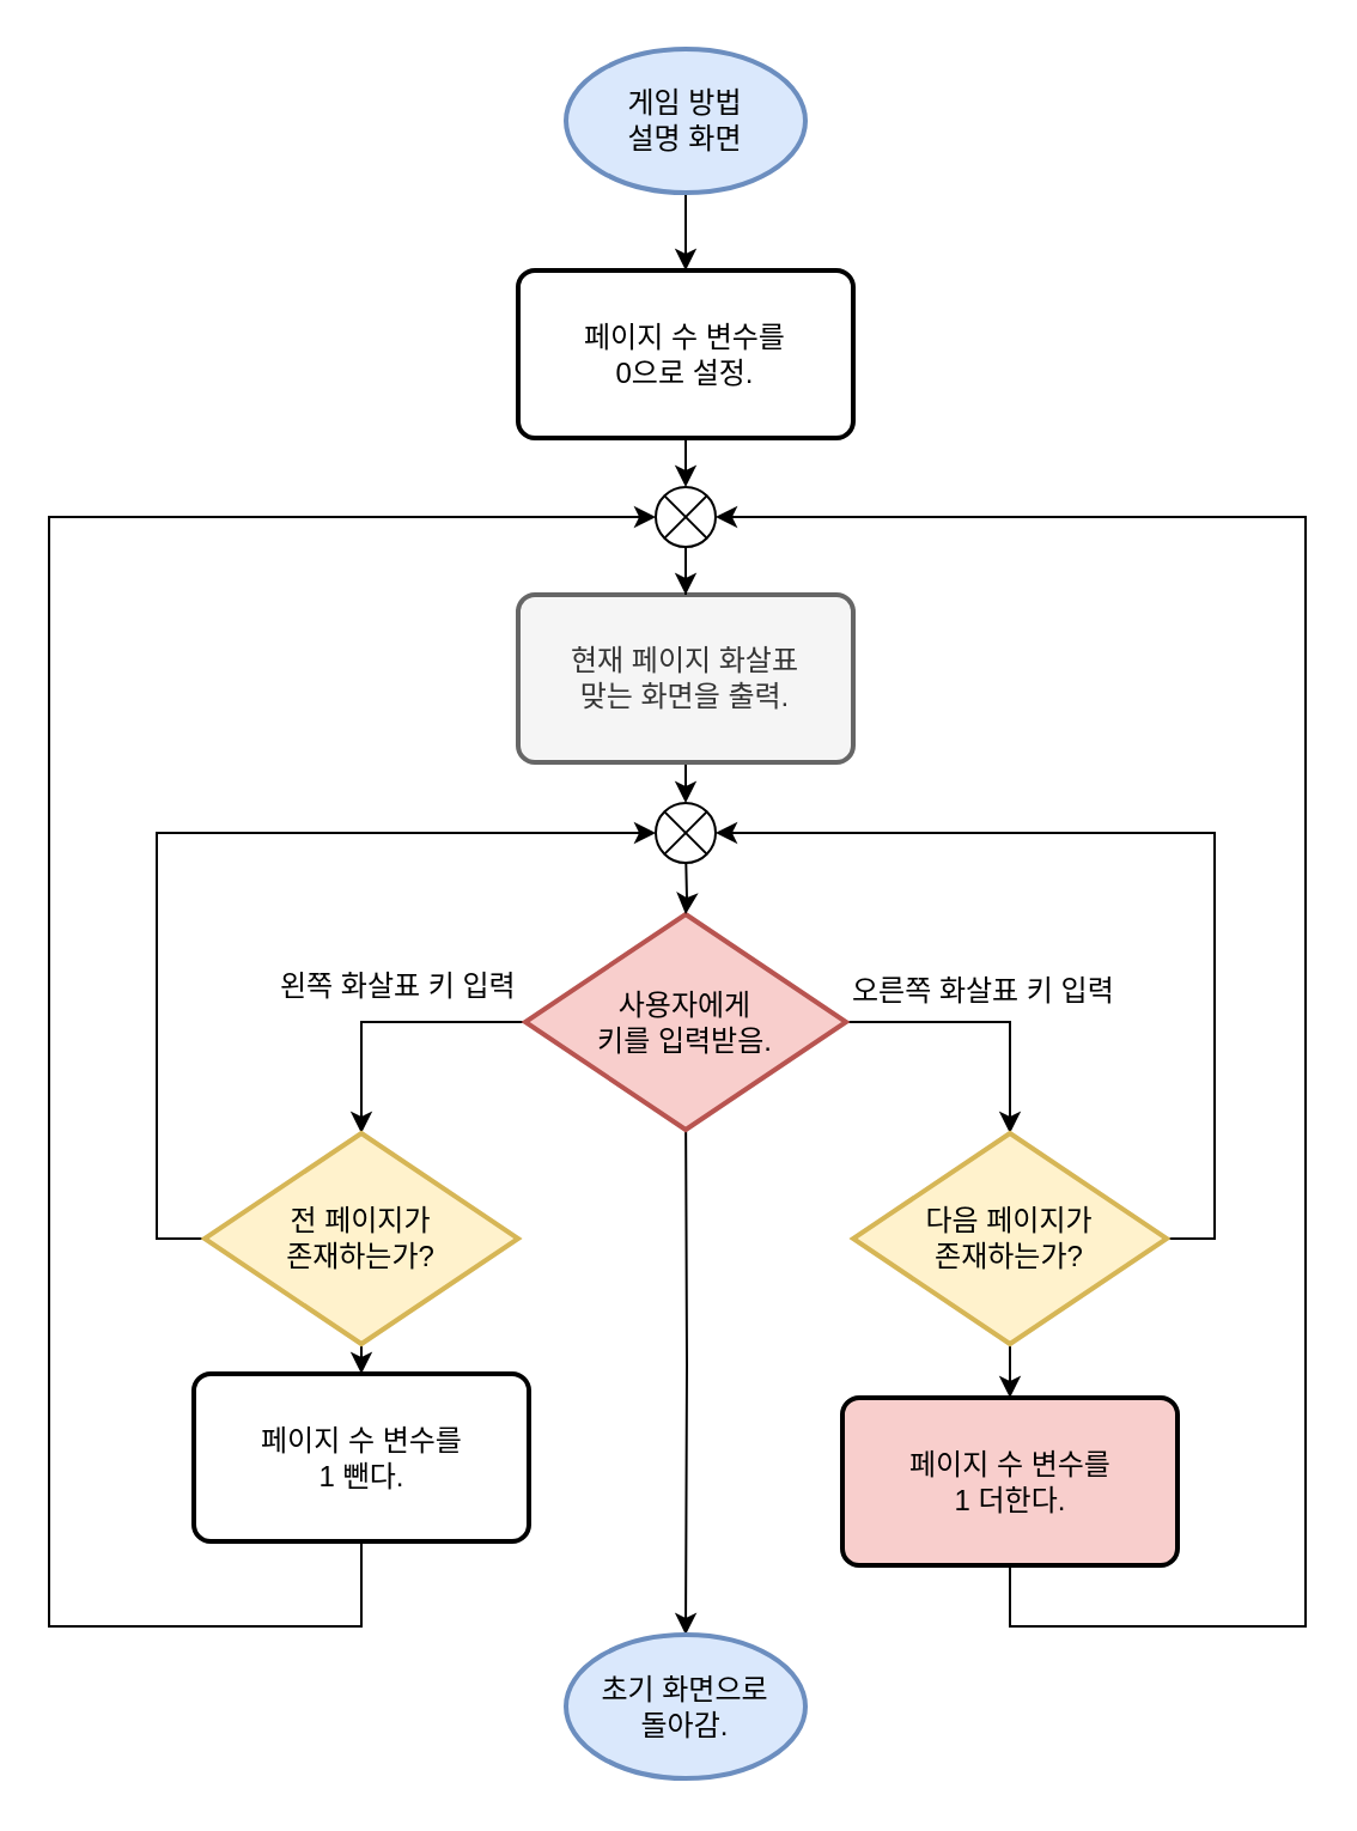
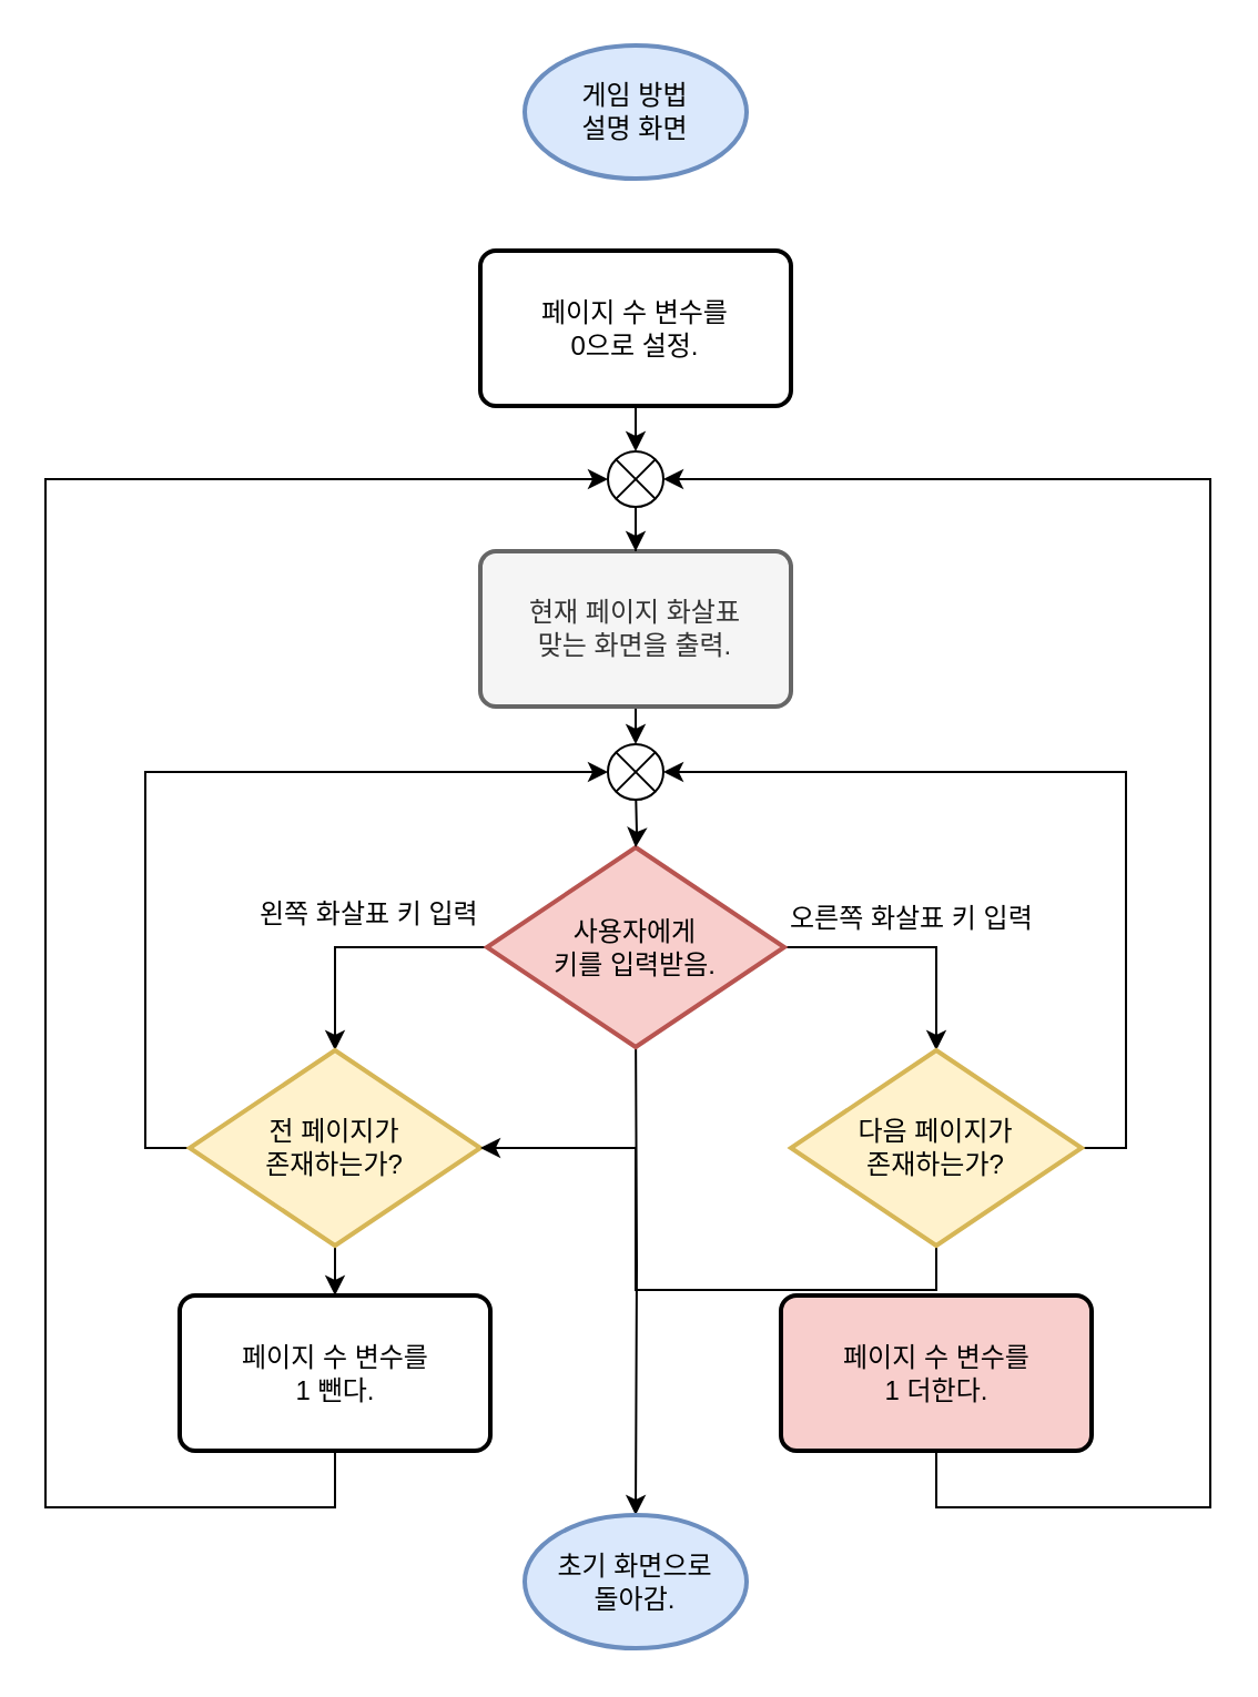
- <mxCell id="2" style="edgeStyle=orthogonalEdgeStyle;rounded=0;orthogonalLoop=1;jettySize=auto;html=1;exitX=0.5;exitY=1;exitDx=0;exitDy=0;exitPerimeter=0;" edge="1" parent="1" source="3" target="13"><mxGeometry relative="1" as="geometry" /></mxCell>
- <mxCell id="16" style="edgeStyle=orthogonalEdgeStyle;rounded=0;orthogonalLoop=1;jettySize=auto;html=1;exitX=0.5;exitY=1;exitDx=0;exitDy=0;exitPerimeter=0;entryX=0.5;entryY=0;entryDx=0;entryDy=0;" edge="1" parent="1" source="18" target="22"><mxGeometry relative="1" as="geometry" /></mxCell>
+ <mxCell id="16" style="edgeStyle=orthogonalEdgeStyle;rounded=0;orthogonalLoop=1;jettySize=auto;html=1;exitX=0.5;exitY=1;exitDx=0;exitDy=0;exitPerimeter=0;" edge="1" parent="1" source="18" target="10"><mxGeometry relative="1" as="geometry" /></mxCell>
- <mxCell id="20" value="페이지 수 변수를&lt;br&gt;1 뺀다." style="rounded=1;whiteSpace=wrap;html=1;absoluteArcSize=1;arcSize=14;strokeWidth=2;" vertex="1" parent="1"><mxGeometry x="80.5" y="573.5" width="140" height="70" as="geometry" /></mxCell>
+ <mxCell id="20" value="페이지 수 변수를&lt;br&gt;1 뺀다." style="rounded=1;whiteSpace=wrap;html=1;absoluteArcSize=1;arcSize=14;strokeWidth=2;" vertex="1" parent="1"><mxGeometry x="80.5" y="583.5" width="140" height="70" as="geometry" /></mxCell>
